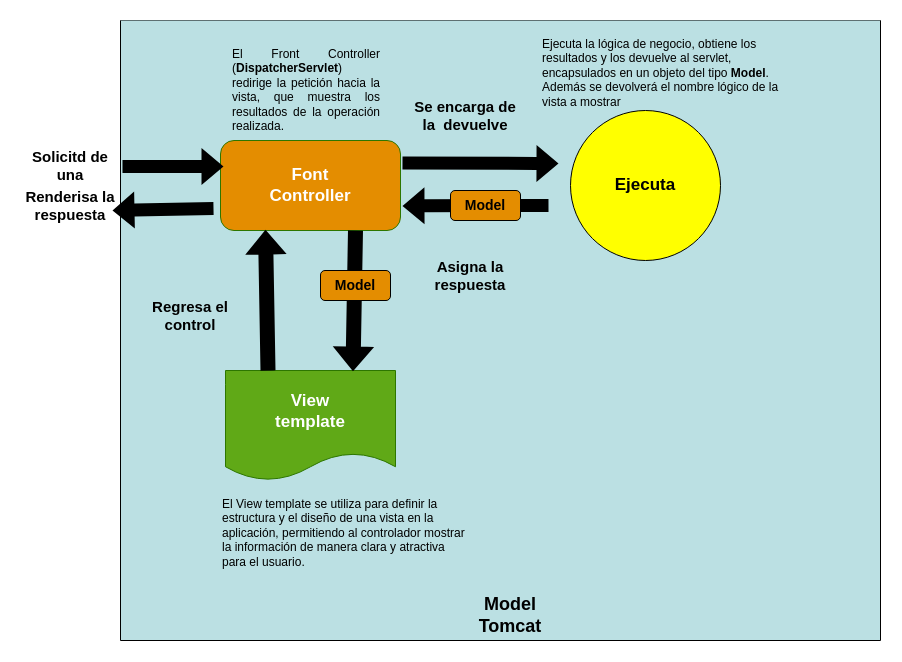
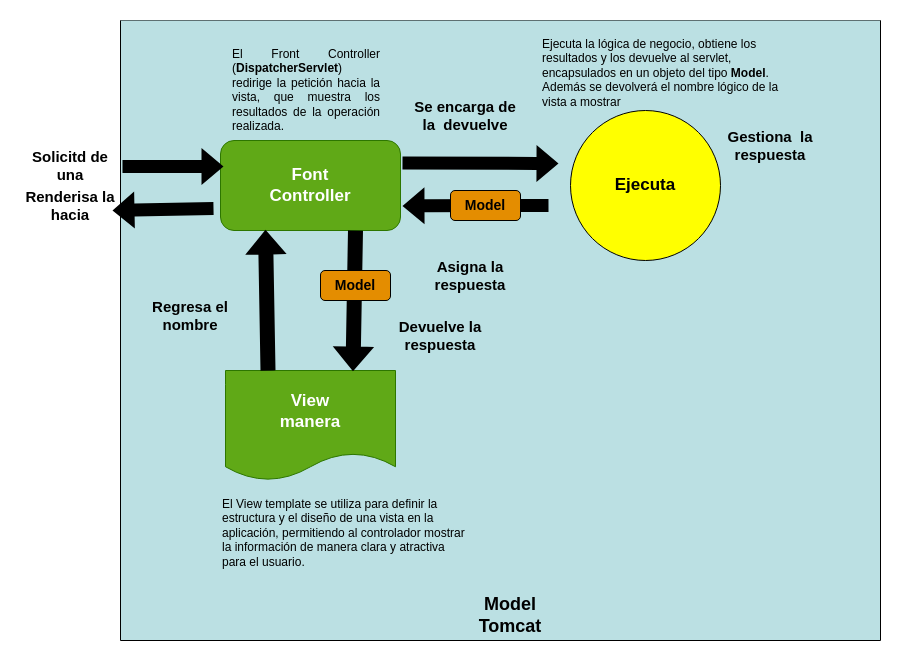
+ <mxCell id="20" value="&lt;span style=&quot;font-size: 15px;&quot;&gt;&lt;b&gt;Gestiona&amp;nbsp; la respuesta&lt;/b&gt;&lt;/span&gt;" style="text;html=1;strokeColor=none;fillColor=none;align=center;verticalAlign=middle;whiteSpace=wrap;rounded=0;fontSize=12;" parent="1" vertex="1"><mxGeometry x="720" y="130" width="100" height="30" as="geometry" /></mxCell>
- <mxCell id="4" value="&lt;font size=&quot;1&quot; style=&quot;&quot;&gt;&lt;b style=&quot;font-size: 17px;&quot;&gt;Font &lt;br&gt;Controller&lt;/b&gt;&lt;/font&gt;" style="rounded=1;whiteSpace=wrap;html=1;align=center;fillColor=#e48d00;fontColor=#ffffff;strokeColor=#2D7600;" parent="1" vertex="1"><mxGeometry x="220" y="140" width="180" height="90" as="geometry" /></mxCell>
+ <mxCell id="4" value="&lt;font size=&quot;1&quot; style=&quot;&quot;&gt;&lt;b style=&quot;font-size: 17px;&quot;&gt;Font &lt;br&gt;Controller&lt;/b&gt;&lt;/font&gt;" style="rounded=1;whiteSpace=wrap;html=1;align=center;fillColor=#60a917;fontColor=#ffffff;strokeColor=#2D7600;" parent="1" vertex="1"><mxGeometry x="220" y="140" width="180" height="90" as="geometry" /></mxCell>
- <mxCell id="19" value="&lt;span style=&quot;font-size: 15px;&quot;&gt;&lt;b&gt;Renderisa la respuesta&lt;/b&gt;&lt;/span&gt;" style="text;html=1;strokeColor=none;fillColor=none;align=center;verticalAlign=middle;whiteSpace=wrap;rounded=0;fontSize=12;" parent="1" vertex="1"><mxGeometry x="20" y="190" width="100" height="30" as="geometry" /></mxCell>
+ <mxCell id="19" value="&lt;span style=&quot;font-size: 15px;&quot;&gt;&lt;b&gt;Renderisa la hacia&lt;/b&gt;&lt;/span&gt;" style="text;html=1;strokeColor=none;fillColor=none;align=center;verticalAlign=middle;whiteSpace=wrap;rounded=0;fontSize=12;" parent="1" vertex="1"><mxGeometry x="20" y="190" width="100" height="30" as="geometry" /></mxCell>
- <mxCell id="17" value="&lt;b&gt;&lt;font style=&quot;font-size: 15px;&quot;&gt;Regresa el control&lt;/font&gt;&lt;/b&gt;" style="text;html=1;strokeColor=none;fillColor=none;align=center;verticalAlign=middle;whiteSpace=wrap;rounded=0;fontSize=12;" parent="1" vertex="1"><mxGeometry x="140" y="300" width="100" height="30" as="geometry" /></mxCell>
+ <mxCell id="17" value="&lt;b&gt;&lt;font style=&quot;font-size: 15px;&quot;&gt;Regresa el nombre&lt;/font&gt;&lt;/b&gt;" style="text;html=1;strokeColor=none;fillColor=none;align=center;verticalAlign=middle;whiteSpace=wrap;rounded=0;fontSize=12;" parent="1" vertex="1"><mxGeometry x="140" y="300" width="100" height="30" as="geometry" /></mxCell>
+ <mxCell id="21" value="&lt;b&gt;&lt;font style=&quot;font-size: 15px;&quot;&gt;Devuelve la respuesta&lt;/font&gt;&lt;/b&gt;" style="text;html=1;strokeColor=none;fillColor=none;align=center;verticalAlign=middle;whiteSpace=wrap;rounded=0;fontSize=12;" vertex="1" parent="1"><mxGeometry x="390" y="320" width="100" height="30" as="geometry" /></mxCell>
- <mxCell id="5" value="&lt;b style=&quot;border-color: var(--border-color); font-size: 17px;&quot;&gt;View&lt;br style=&quot;border-color: var(--border-color);&quot;&gt;template&lt;/b&gt;" style="shape=document;whiteSpace=wrap;html=1;boundedLbl=1;size=0.25;fillColor=#60a917;fontColor=#ffffff;strokeColor=#2D7600;" parent="1" vertex="1"><mxGeometry x="225" y="370" width="170" height="110" as="geometry" /></mxCell>
+ <mxCell id="5" value="&lt;b style=&quot;border-color: var(--border-color); font-size: 17px;&quot;&gt;View&lt;br style=&quot;border-color: var(--border-color);&quot;&gt;manera&lt;/b&gt;" style="shape=document;whiteSpace=wrap;html=1;boundedLbl=1;size=0.25;fillColor=#60a917;fontColor=#ffffff;strokeColor=#2D7600;" parent="1" vertex="1"><mxGeometry x="225" y="370" width="170" height="110" as="geometry" /></mxCell>
